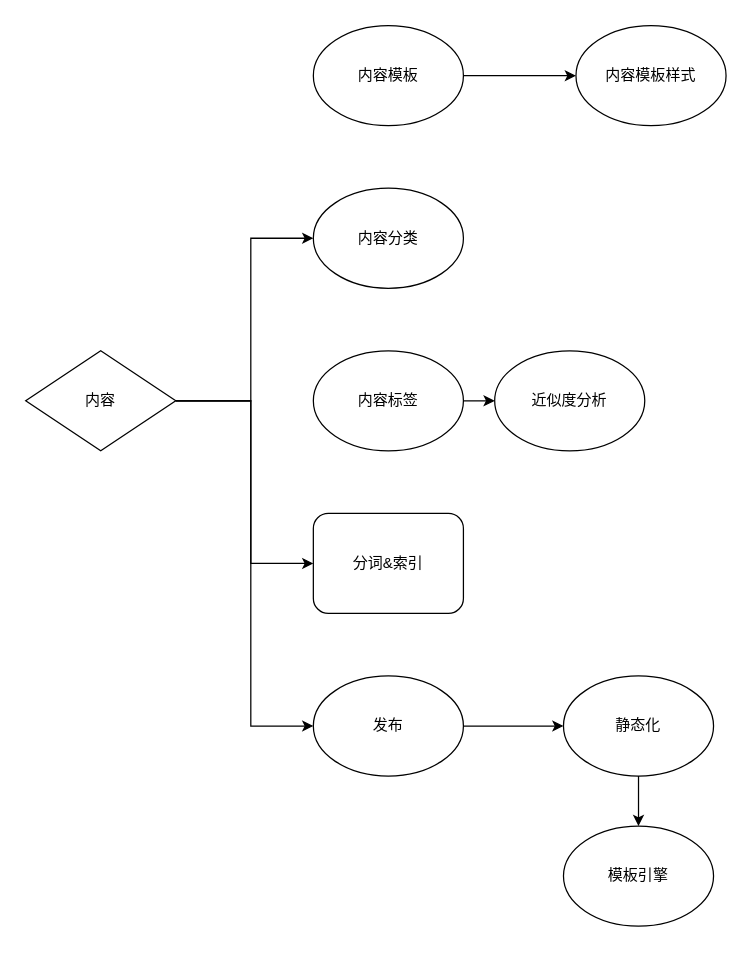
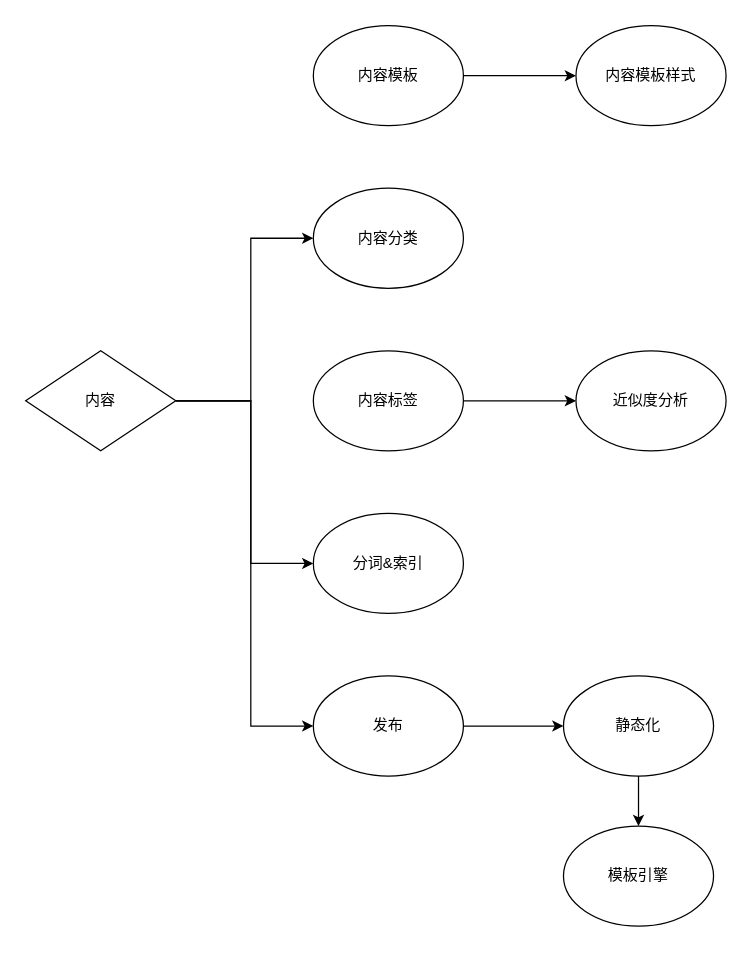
- <mxCell id="17" value="近似度分析" style="ellipse;whiteSpace=wrap;html=1;" vertex="1" parent="1"><mxGeometry x="395" y="280" width="120" height="80" as="geometry" /></mxCell>
+ <mxCell id="17" value="近似度分析" style="ellipse;whiteSpace=wrap;html=1;" vertex="1" parent="1"><mxGeometry x="460" y="280" width="120" height="80" as="geometry" /></mxCell>
- <mxCell id="12" value="分词&amp;amp;索引" style="whiteSpace=wrap;html=1;rounded=1;" vertex="1" parent="1"><mxGeometry x="250" y="410" width="120" height="80" as="geometry" /></mxCell>
+ <mxCell id="12" value="分词&amp;amp;索引" style="ellipse;whiteSpace=wrap;html=1;" vertex="1" parent="1"><mxGeometry x="250" y="410" width="120" height="80" as="geometry" /></mxCell>
